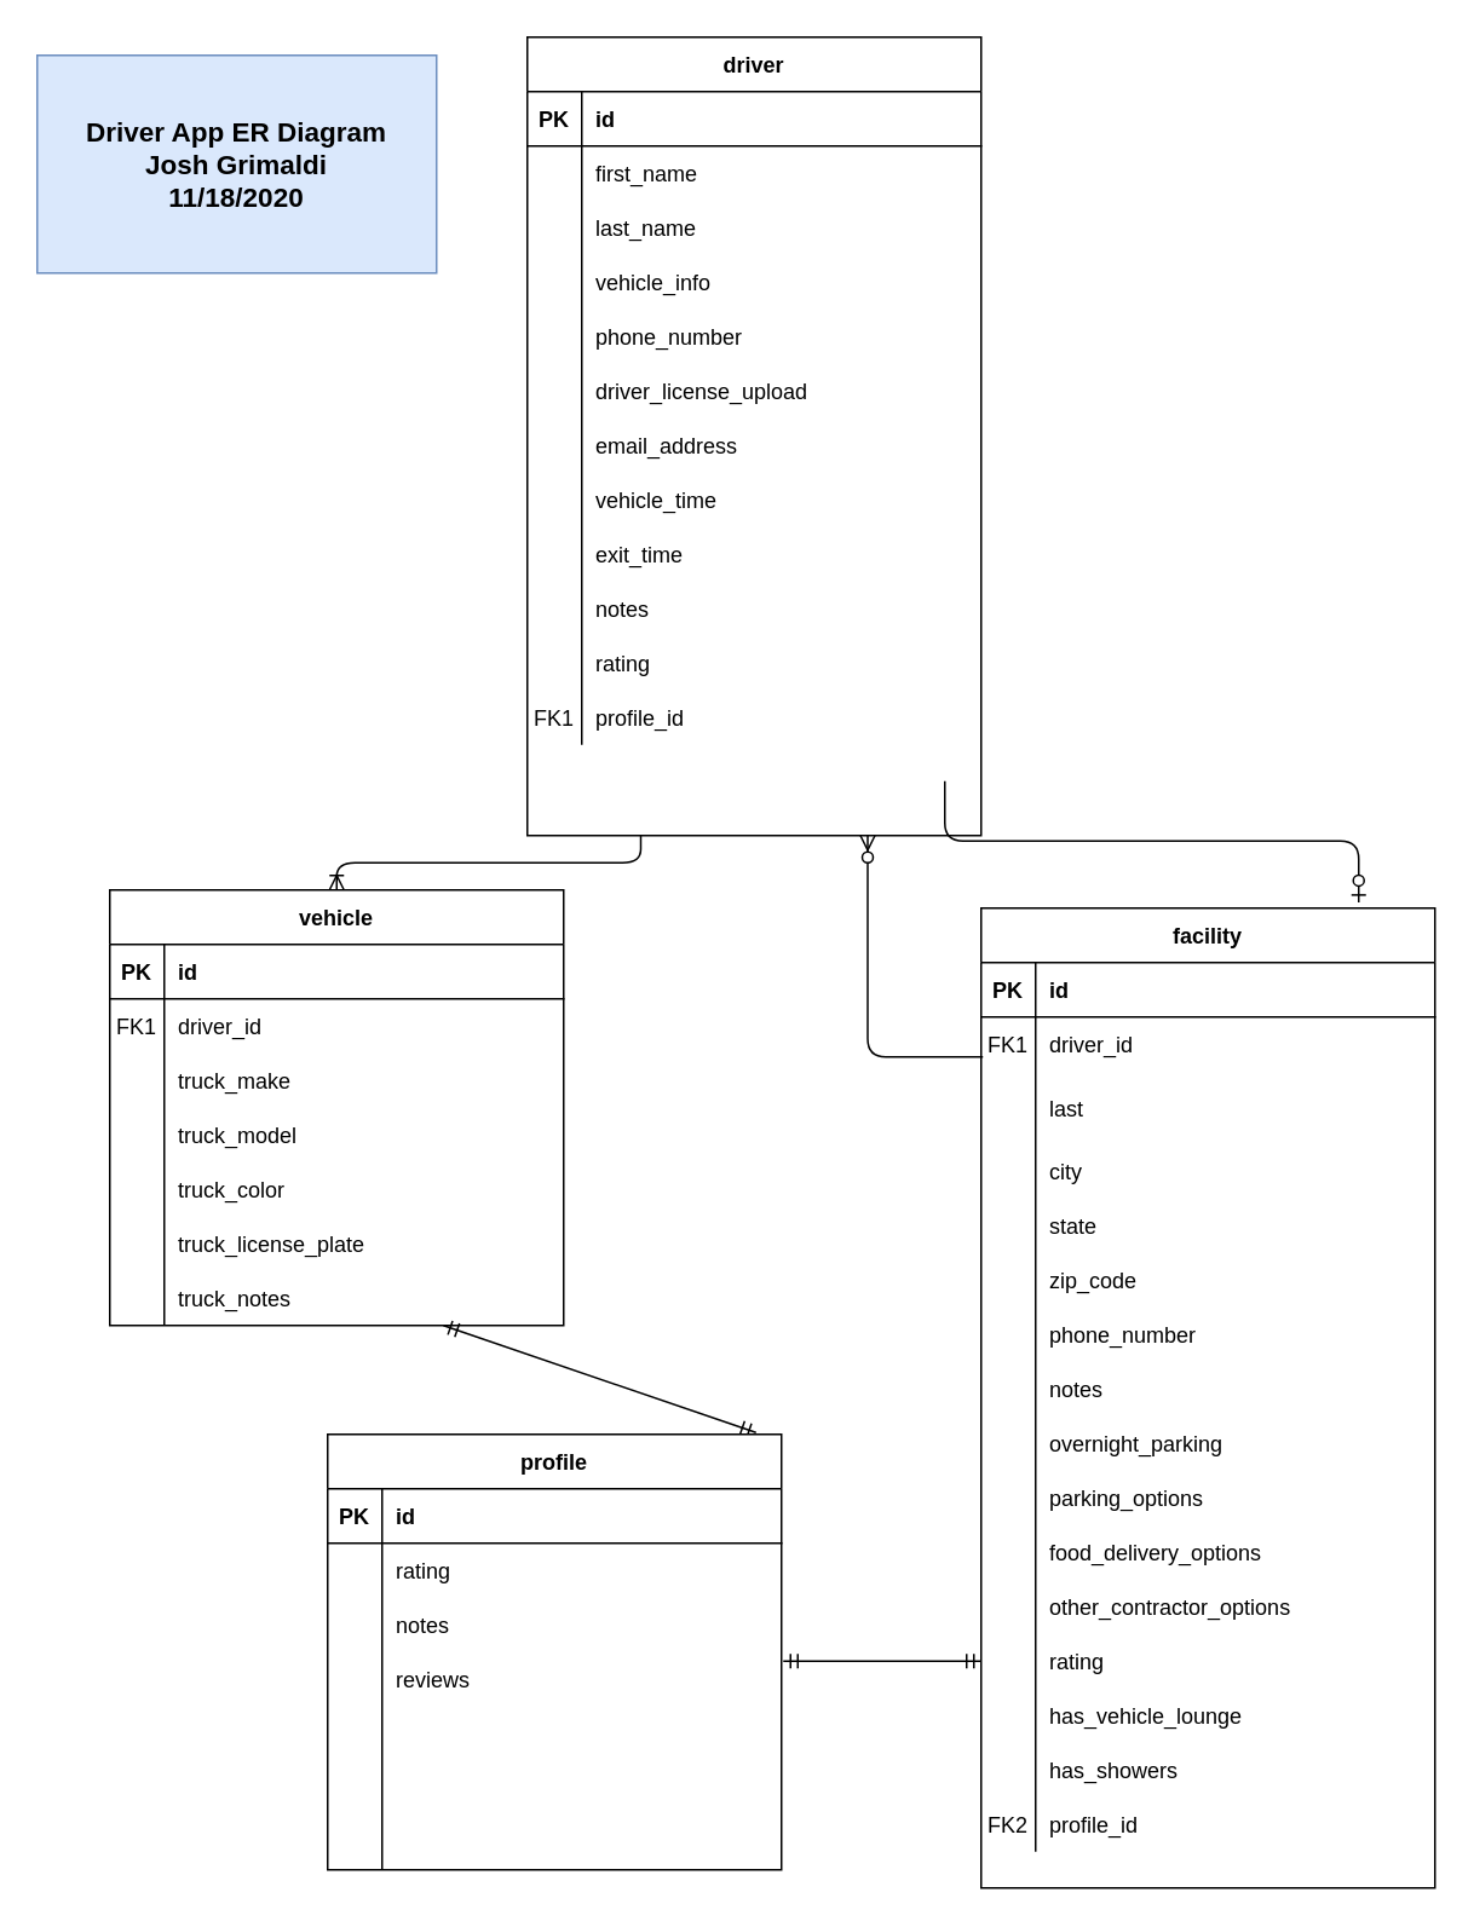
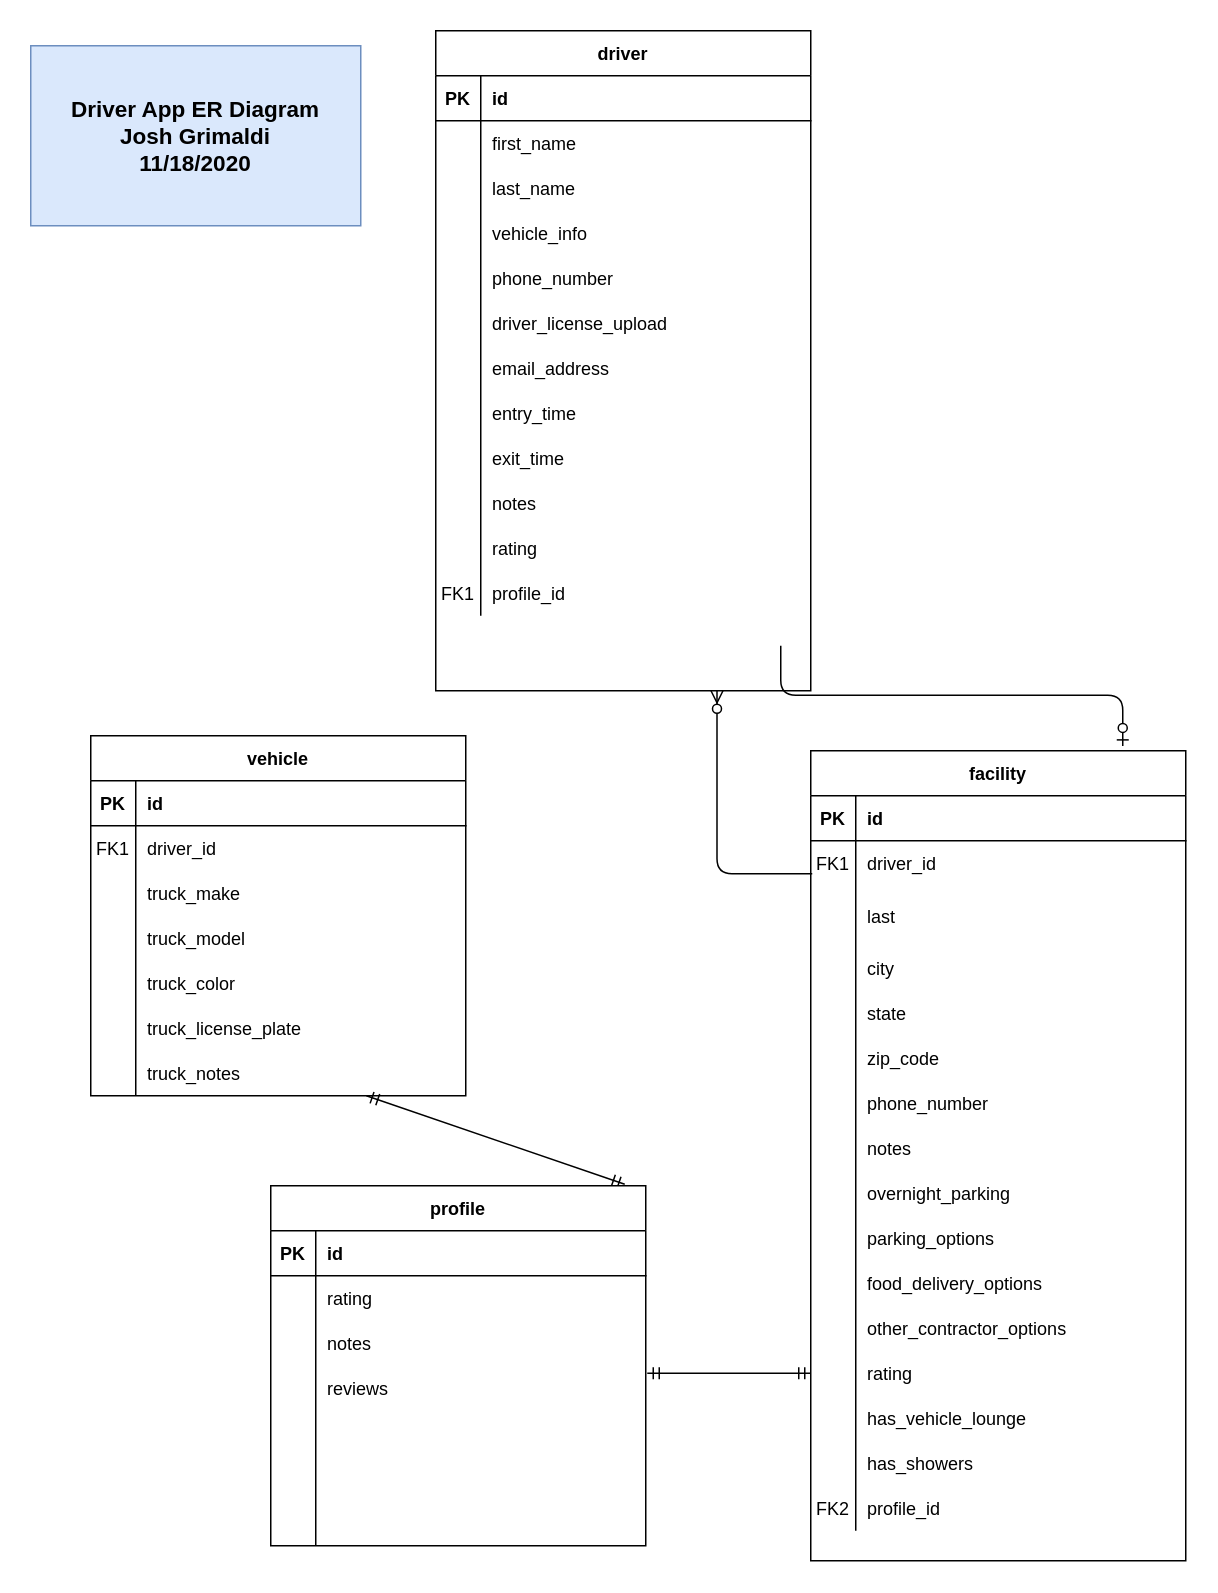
- <mxCell id="26" value="vehicle_time" style="shape=partialRectangle;overflow=hidden;connectable=0;fillColor=none;top=0;left=0;bottom=0;right=0;align=left;spacingLeft=6;" parent="24" vertex="1"><mxGeometry x="30" width="220" height="30" as="geometry" /></mxCell>
+ <mxCell id="26" value="entry_time" style="shape=partialRectangle;overflow=hidden;connectable=0;fillColor=none;top=0;left=0;bottom=0;right=0;align=left;spacingLeft=6;" parent="24" vertex="1"><mxGeometry x="30" width="220" height="30" as="geometry" /></mxCell>
- <mxCell id="39" value="" style="edgeStyle=orthogonalEdgeStyle;fontSize=12;html=1;endArrow=ERoneToMany;exitX=0.25;exitY=1;exitDx=0;exitDy=0;entryX=0.5;entryY=0;entryDx=0;entryDy=0;" parent="1" source="2" target="94" edge="1"><mxGeometry width="100" height="100" relative="1" as="geometry"><mxPoint x="370" y="440" as="sourcePoint" /><mxPoint x="470" y="340" as="targetPoint" /></mxGeometry></mxCell>
